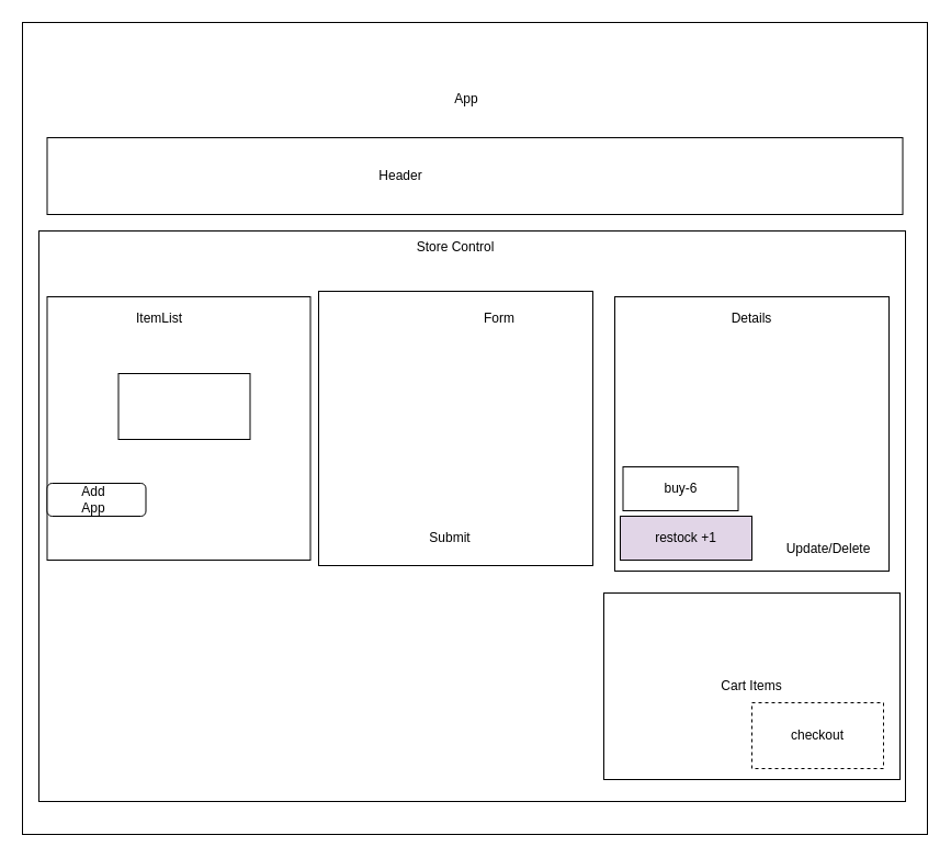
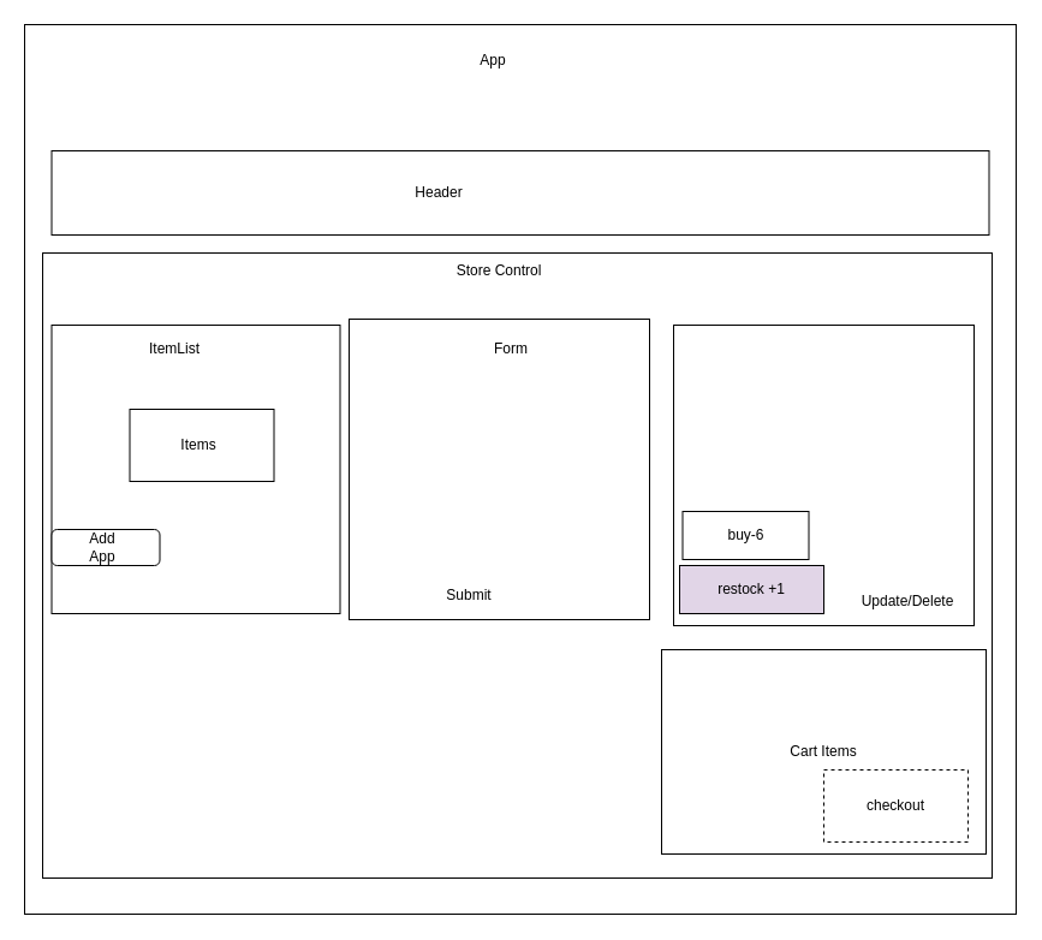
- <mxCell id="16" value="App" style="text;html=1;strokeColor=none;fillColor=none;align=center;verticalAlign=middle;whiteSpace=wrap;rounded=0;" parent="1" vertex="1"><mxGeometry x="405" y="80" width="40" height="20" as="geometry" /></mxCell>
+ <mxCell id="16" value="App" style="text;html=1;strokeColor=none;fillColor=none;align=center;verticalAlign=middle;whiteSpace=wrap;rounded=0;" parent="1" vertex="1"><mxGeometry x="390" y="40" width="40" height="20" as="geometry" /></mxCell>
- <mxCell id="7" value="Form" style="text;html=1;strokeColor=none;fillColor=none;align=center;verticalAlign=middle;whiteSpace=wrap;rounded=0;" parent="1" vertex="1"><mxGeometry x="435" y="280" width="40" height="20" as="geometry" /></mxCell>
+ <mxCell id="7" value="Form" style="text;html=1;strokeColor=none;fillColor=none;align=center;verticalAlign=middle;whiteSpace=wrap;rounded=0;" parent="1" vertex="1"><mxGeometry x="405" y="280" width="40" height="20" as="geometry" /></mxCell>
- <mxCell id="10" value="Details" style="text;html=1;strokeColor=none;fillColor=none;align=center;verticalAlign=middle;whiteSpace=wrap;rounded=0;" parent="1" vertex="1"><mxGeometry x="665" y="280" width="40" height="20" as="geometry" /></mxCell>
+ <mxCell id="20" value="Items" style="text;html=1;strokeColor=none;fillColor=none;align=center;verticalAlign=middle;whiteSpace=wrap;rounded=0;" parent="1" vertex="1"><mxGeometry x="145" y="360" width="40" height="20" as="geometry" /></mxCell>
- <mxCell id="12" value="Submit" style="text;html=1;strokeColor=none;fillColor=none;align=center;verticalAlign=middle;whiteSpace=wrap;rounded=0;" parent="1" vertex="1"><mxGeometry x="390" y="480" width="40" height="20" as="geometry" /></mxCell>
+ <mxCell id="12" value="Submit" style="text;html=1;strokeColor=none;fillColor=none;align=center;verticalAlign=middle;whiteSpace=wrap;rounded=0;" parent="1" vertex="1"><mxGeometry x="370" y="485" width="40" height="20" as="geometry" /></mxCell>
